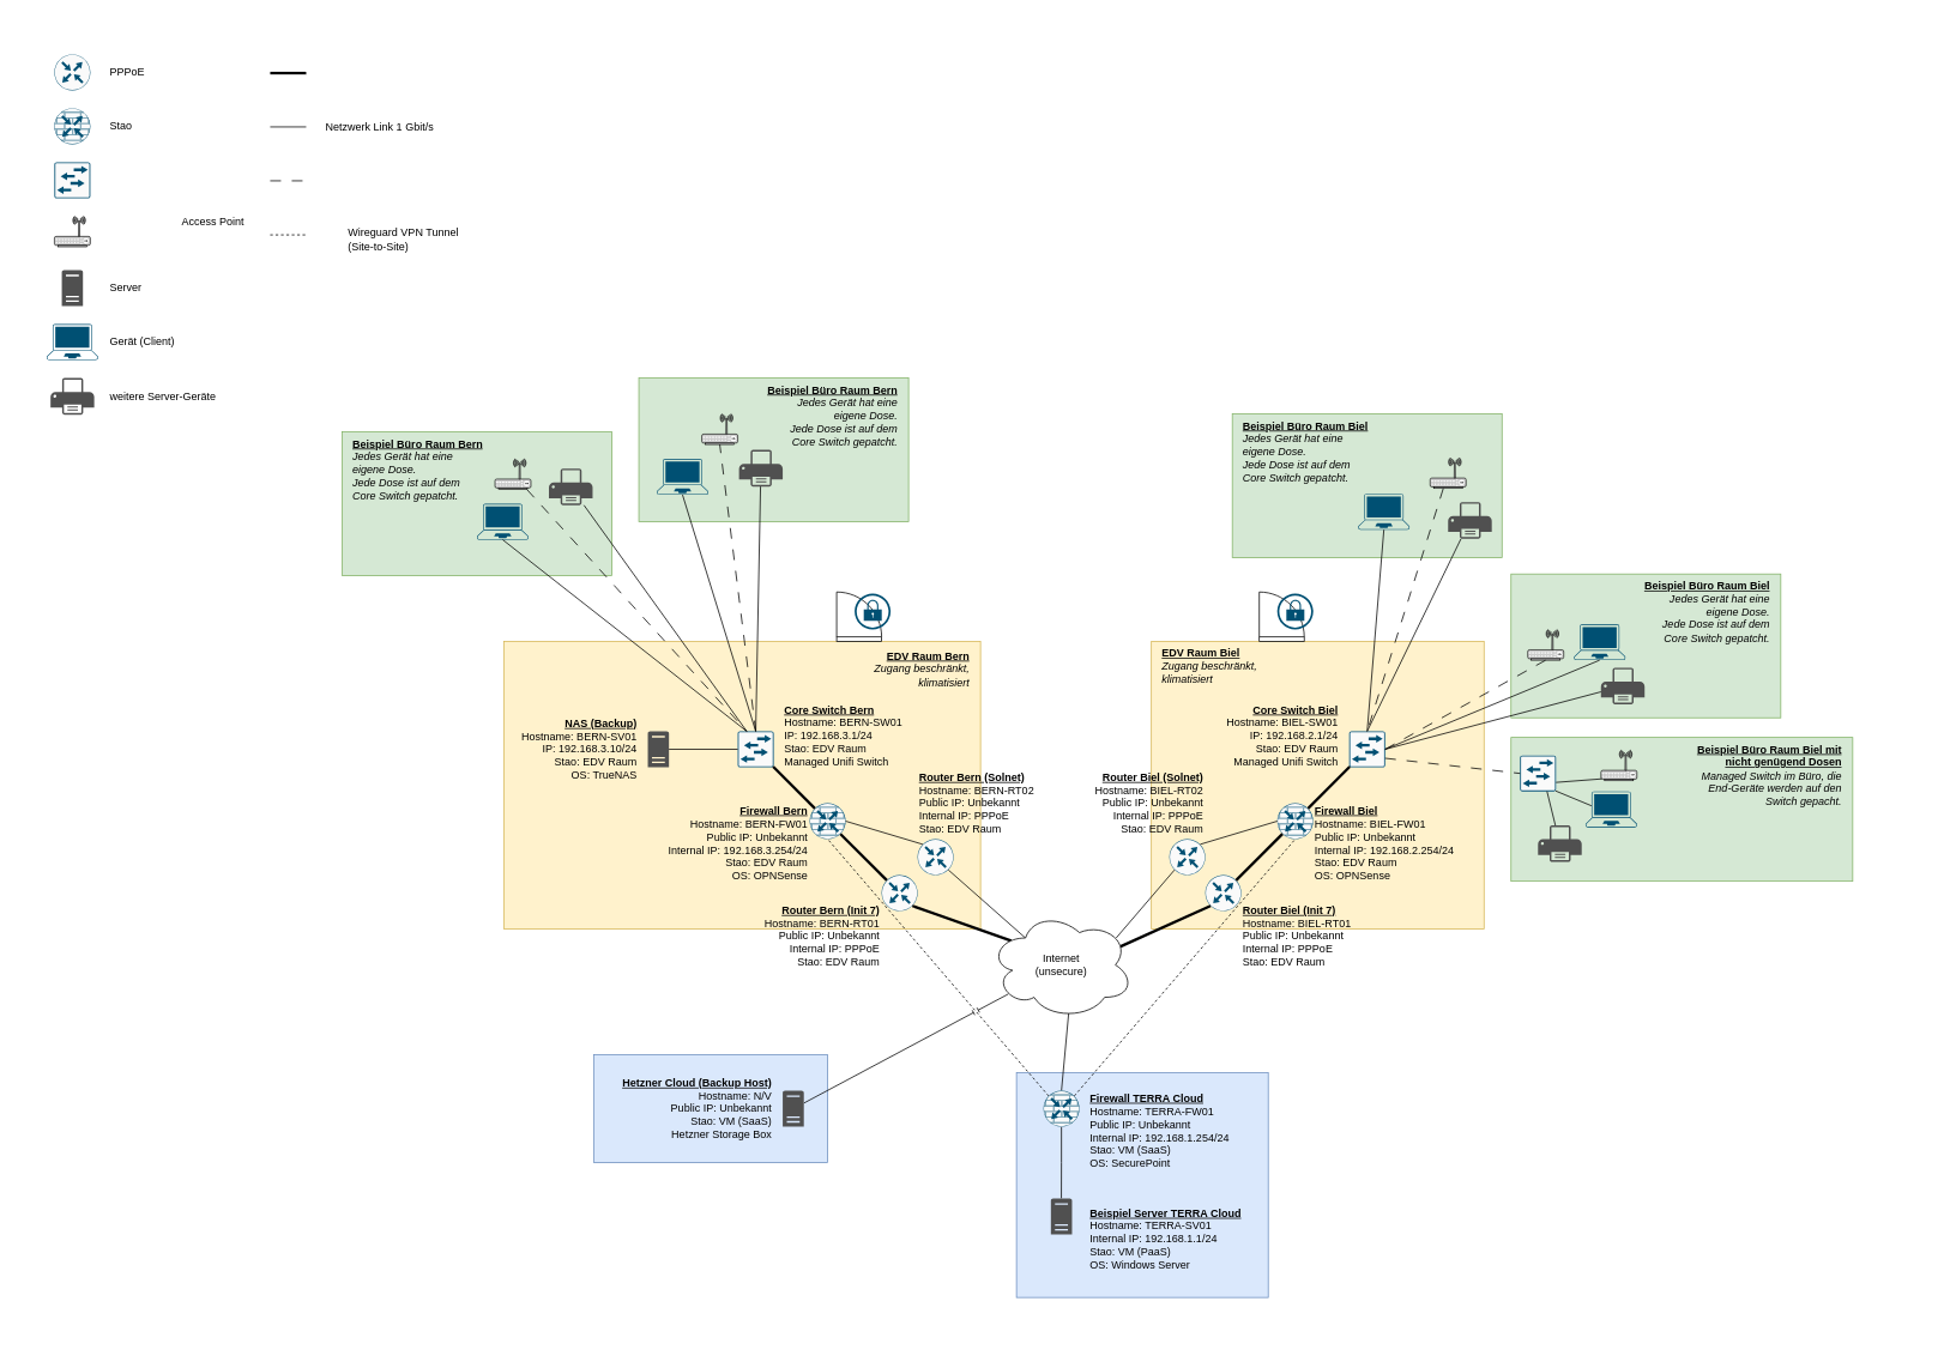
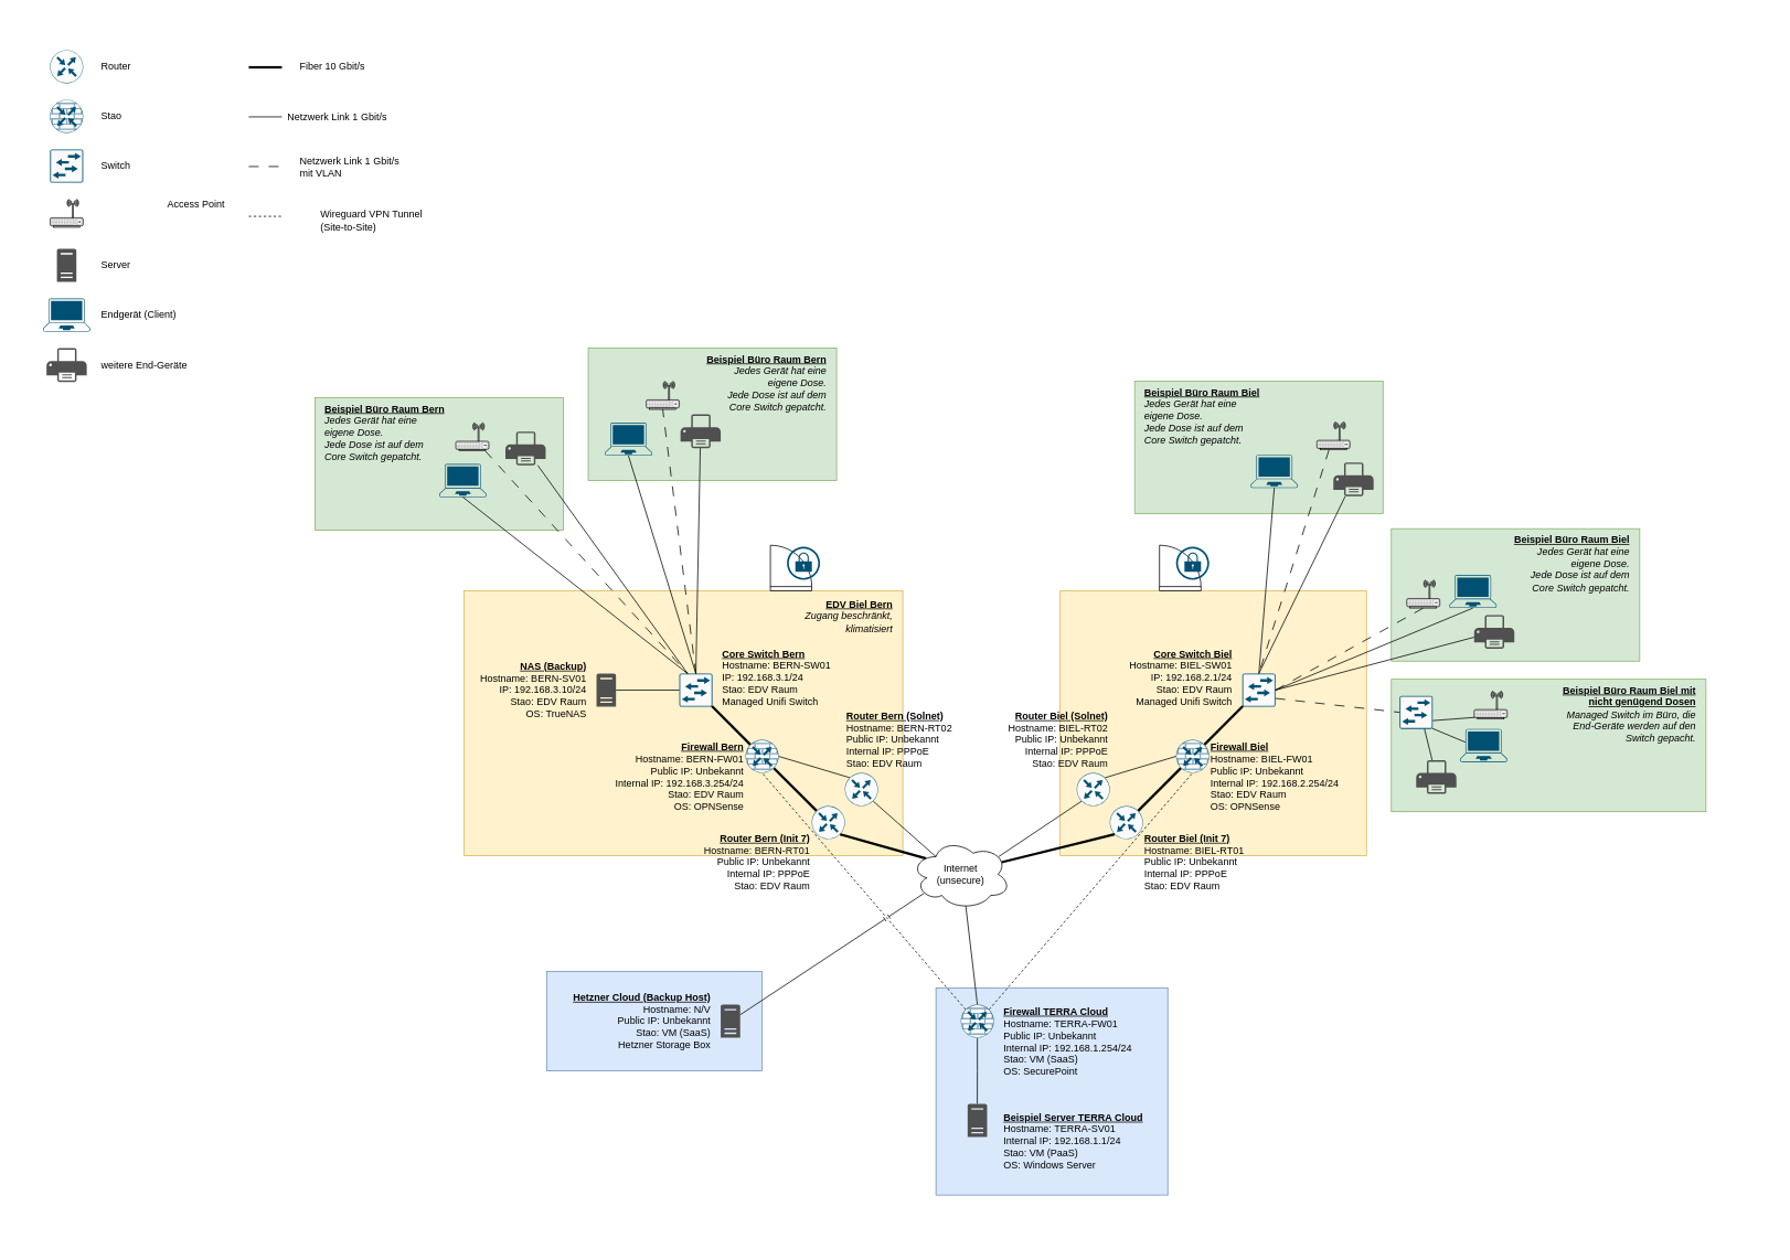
- <mxCell id="12" value="PPPoE" style="text;html=1;align=left;verticalAlign=middle;whiteSpace=wrap;rounded=0;" parent="1" vertex="1"><mxGeometry x="120" y="60" width="140" height="40" as="geometry" /></mxCell>
+ <mxCell id="12" value="Router" style="text;html=1;align=left;verticalAlign=middle;whiteSpace=wrap;rounded=0;" parent="1" vertex="1"><mxGeometry x="120" y="60" width="140" height="40" as="geometry" /></mxCell>
+ <mxCell id="20" value="Fiber 10 Gbit/s" style="text;html=1;align=left;verticalAlign=middle;whiteSpace=wrap;rounded=0;" parent="1" vertex="1"><mxGeometry x="360" y="60" width="140" height="40" as="geometry" /></mxCell>
- <mxCell id="21" value="Netzwerk Link 1 Gbit/s" style="text;html=1;align=left;verticalAlign=middle;whiteSpace=wrap;rounded=0;" parent="1" vertex="1"><mxGeometry x="360" y="120.76" width="140" height="40" as="geometry" /></mxCell>
+ <mxCell id="21" value="Netzwerk Link 1 Gbit/s" style="text;html=1;align=left;verticalAlign=middle;whiteSpace=wrap;rounded=0;" parent="1" vertex="1"><mxGeometry x="345" y="120.76" width="140" height="40" as="geometry" /></mxCell>
+ <mxCell id="14" value="Switch" style="text;html=1;align=left;verticalAlign=middle;whiteSpace=wrap;rounded=0;" parent="1" vertex="1"><mxGeometry x="120" y="180" width="140" height="40" as="geometry" /></mxCell>
+ <mxCell id="27" value="Netzwerk Link 1 Gbit/s mit VLAN" style="text;html=1;align=left;verticalAlign=middle;whiteSpace=wrap;rounded=0;" parent="1" vertex="1"><mxGeometry x="360" y="180.76" width="140" height="40" as="geometry" /></mxCell>
- <mxCell id="18" value="Gerät (Client)" style="text;html=1;align=left;verticalAlign=middle;whiteSpace=wrap;rounded=0;" parent="1" vertex="1"><mxGeometry x="120" y="360" width="140" height="40" as="geometry" /></mxCell>
+ <mxCell id="18" value="Endgerät (Client)" style="text;html=1;align=left;verticalAlign=middle;whiteSpace=wrap;rounded=0;" parent="1" vertex="1"><mxGeometry x="120" y="360" width="140" height="40" as="geometry" /></mxCell>
- <mxCell id="25" value="weitere Server-Geräte" style="text;html=1;align=left;verticalAlign=middle;whiteSpace=wrap;rounded=0;" parent="1" vertex="1"><mxGeometry x="120" y="420.76" width="140" height="40" as="geometry" /></mxCell>
+ <mxCell id="25" value="weitere End-Geräte" style="text;html=1;align=left;verticalAlign=middle;whiteSpace=wrap;rounded=0;" parent="1" vertex="1"><mxGeometry x="120" y="420.76" width="140" height="40" as="geometry" /></mxCell>
- <mxCell id="71" value="&lt;b&gt;&lt;u&gt;EDV Raum Biel&lt;/u&gt;&lt;/b&gt;&lt;div&gt;&lt;i&gt;Zugang beschränkt, klimatisiert&lt;/i&gt;&lt;/div&gt;" style="text;html=1;align=left;verticalAlign=top;whiteSpace=wrap;rounded=0;" parent="1" vertex="1"><mxGeometry x="1290" y="713.13" width="130" height="50" as="geometry" /></mxCell>
- <mxCell id="72" value="&lt;b&gt;&lt;u&gt;EDV Raum Bern&lt;/u&gt;&lt;/b&gt;&lt;div&gt;&lt;i&gt;Zugang beschränkt, klimatisiert&lt;/i&gt;&lt;/div&gt;" style="text;html=1;align=right;verticalAlign=top;whiteSpace=wrap;rounded=0;" vertex="1" parent="1"><mxGeometry x="950" y="716.26" width="130" height="50" as="geometry" /></mxCell>
+ <mxCell id="72" value="&lt;b&gt;&lt;u&gt;EDV Biel Bern&lt;/u&gt;&lt;/b&gt;&lt;div&gt;&lt;i&gt;Zugang beschränkt, klimatisiert&lt;/i&gt;&lt;/div&gt;" style="text;html=1;align=right;verticalAlign=top;whiteSpace=wrap;rounded=0;" vertex="1" parent="1"><mxGeometry x="950" y="716.26" width="130" height="50" as="geometry" /></mxCell>
- <mxCell id="117" value="Internet&lt;div&gt;(unsecure)&lt;/div&gt;" style="ellipse;shape=cloud;whiteSpace=wrap;html=1;aspect=fixed;" parent="1" vertex="1"><mxGeometry x="1100" y="1013.13" width="160" height="120" as="geometry" /></mxCell>
+ <mxCell id="117" value="Internet&lt;div&gt;(unsecure)&lt;/div&gt;" style="ellipse;shape=cloud;whiteSpace=wrap;html=1;aspect=fixed;" parent="1" vertex="1"><mxGeometry x="1100" y="1013.13" width="120" height="85" as="geometry" /></mxCell>
